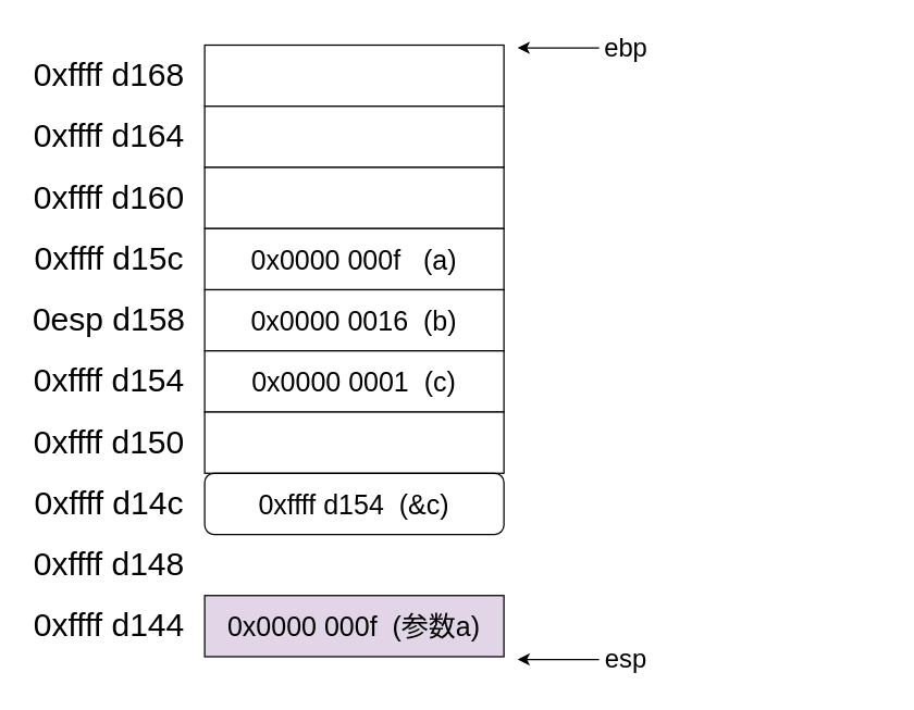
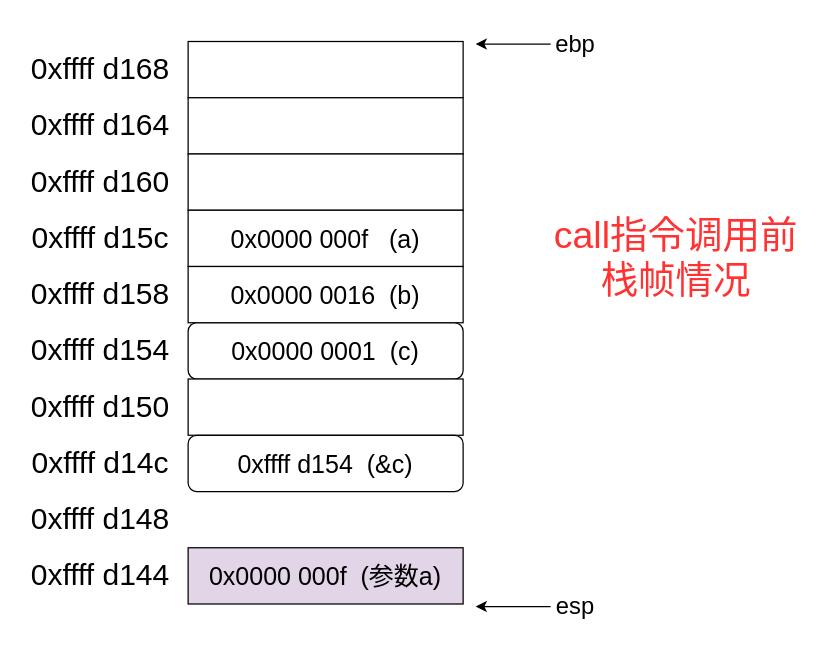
+ <mxCell id="25" value="&lt;font color=&quot;#ff3333&quot; style=&quot;font-size: 30px;&quot;&gt;call指令调用前&lt;br&gt;栈帧情况&lt;/font&gt;" style="text;html=1;align=center;verticalAlign=middle;resizable=0;points=[];autosize=1;strokeColor=none;fillColor=none;" vertex="1" parent="1"><mxGeometry x="430" y="160" width="220" height="90" as="geometry" /></mxCell>
- <mxCell id="10" value="&lt;font style=&quot;font-size: 24px;&quot;&gt;0esp d158&lt;/font&gt;" style="text;html=1;strokeColor=none;fillColor=none;align=center;verticalAlign=middle;whiteSpace=wrap;rounded=0;" vertex="1" parent="1"><mxGeometry x="20" y="220" width="120" height="30" as="geometry" /></mxCell>
+ <mxCell id="10" value="&lt;font style=&quot;font-size: 24px;&quot;&gt;0xffff d158&lt;/font&gt;" style="text;html=1;strokeColor=none;fillColor=none;align=center;verticalAlign=middle;whiteSpace=wrap;rounded=0;" vertex="1" parent="1"><mxGeometry x="20" y="220" width="120" height="30" as="geometry" /></mxCell>
- <mxCell id="13" value="0x0000 0001&amp;nbsp; (c)" style="rounded=0;whiteSpace=wrap;html=1;fontSize=20;" vertex="1" parent="1"><mxGeometry x="150" y="257.5" width="220" height="45" as="geometry" /></mxCell>
+ <mxCell id="13" value="0x0000 0001&amp;nbsp; (c)" style="whiteSpace=wrap;html=1;fontSize=20;rounded=1;" vertex="1" parent="1"><mxGeometry x="150" y="257.5" width="220" height="45" as="geometry" /></mxCell>
